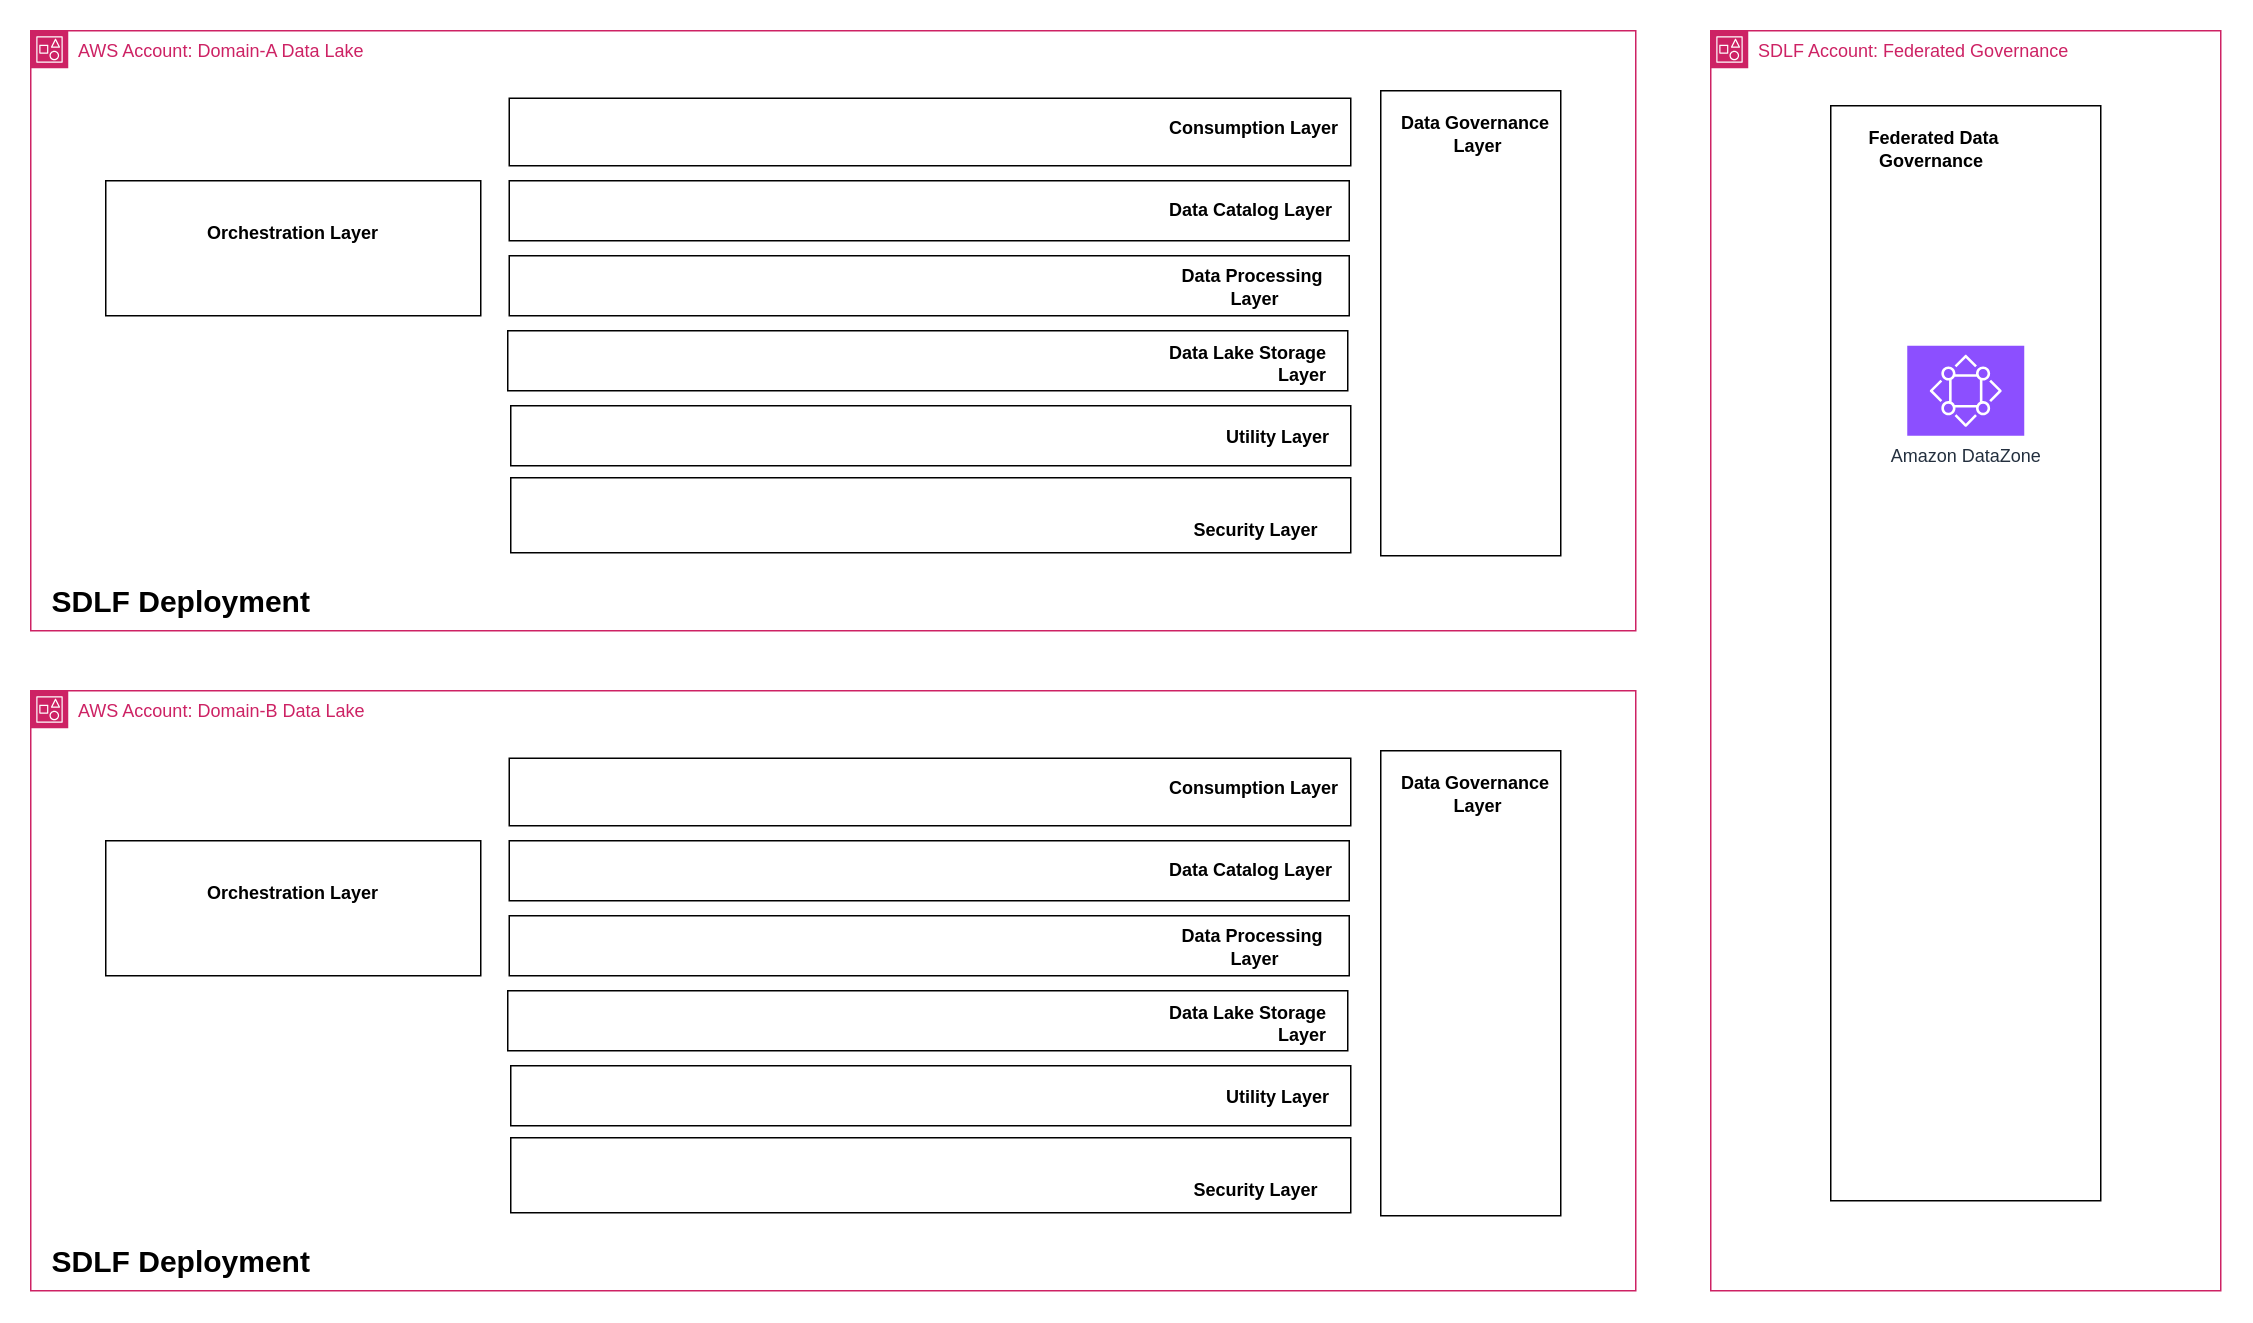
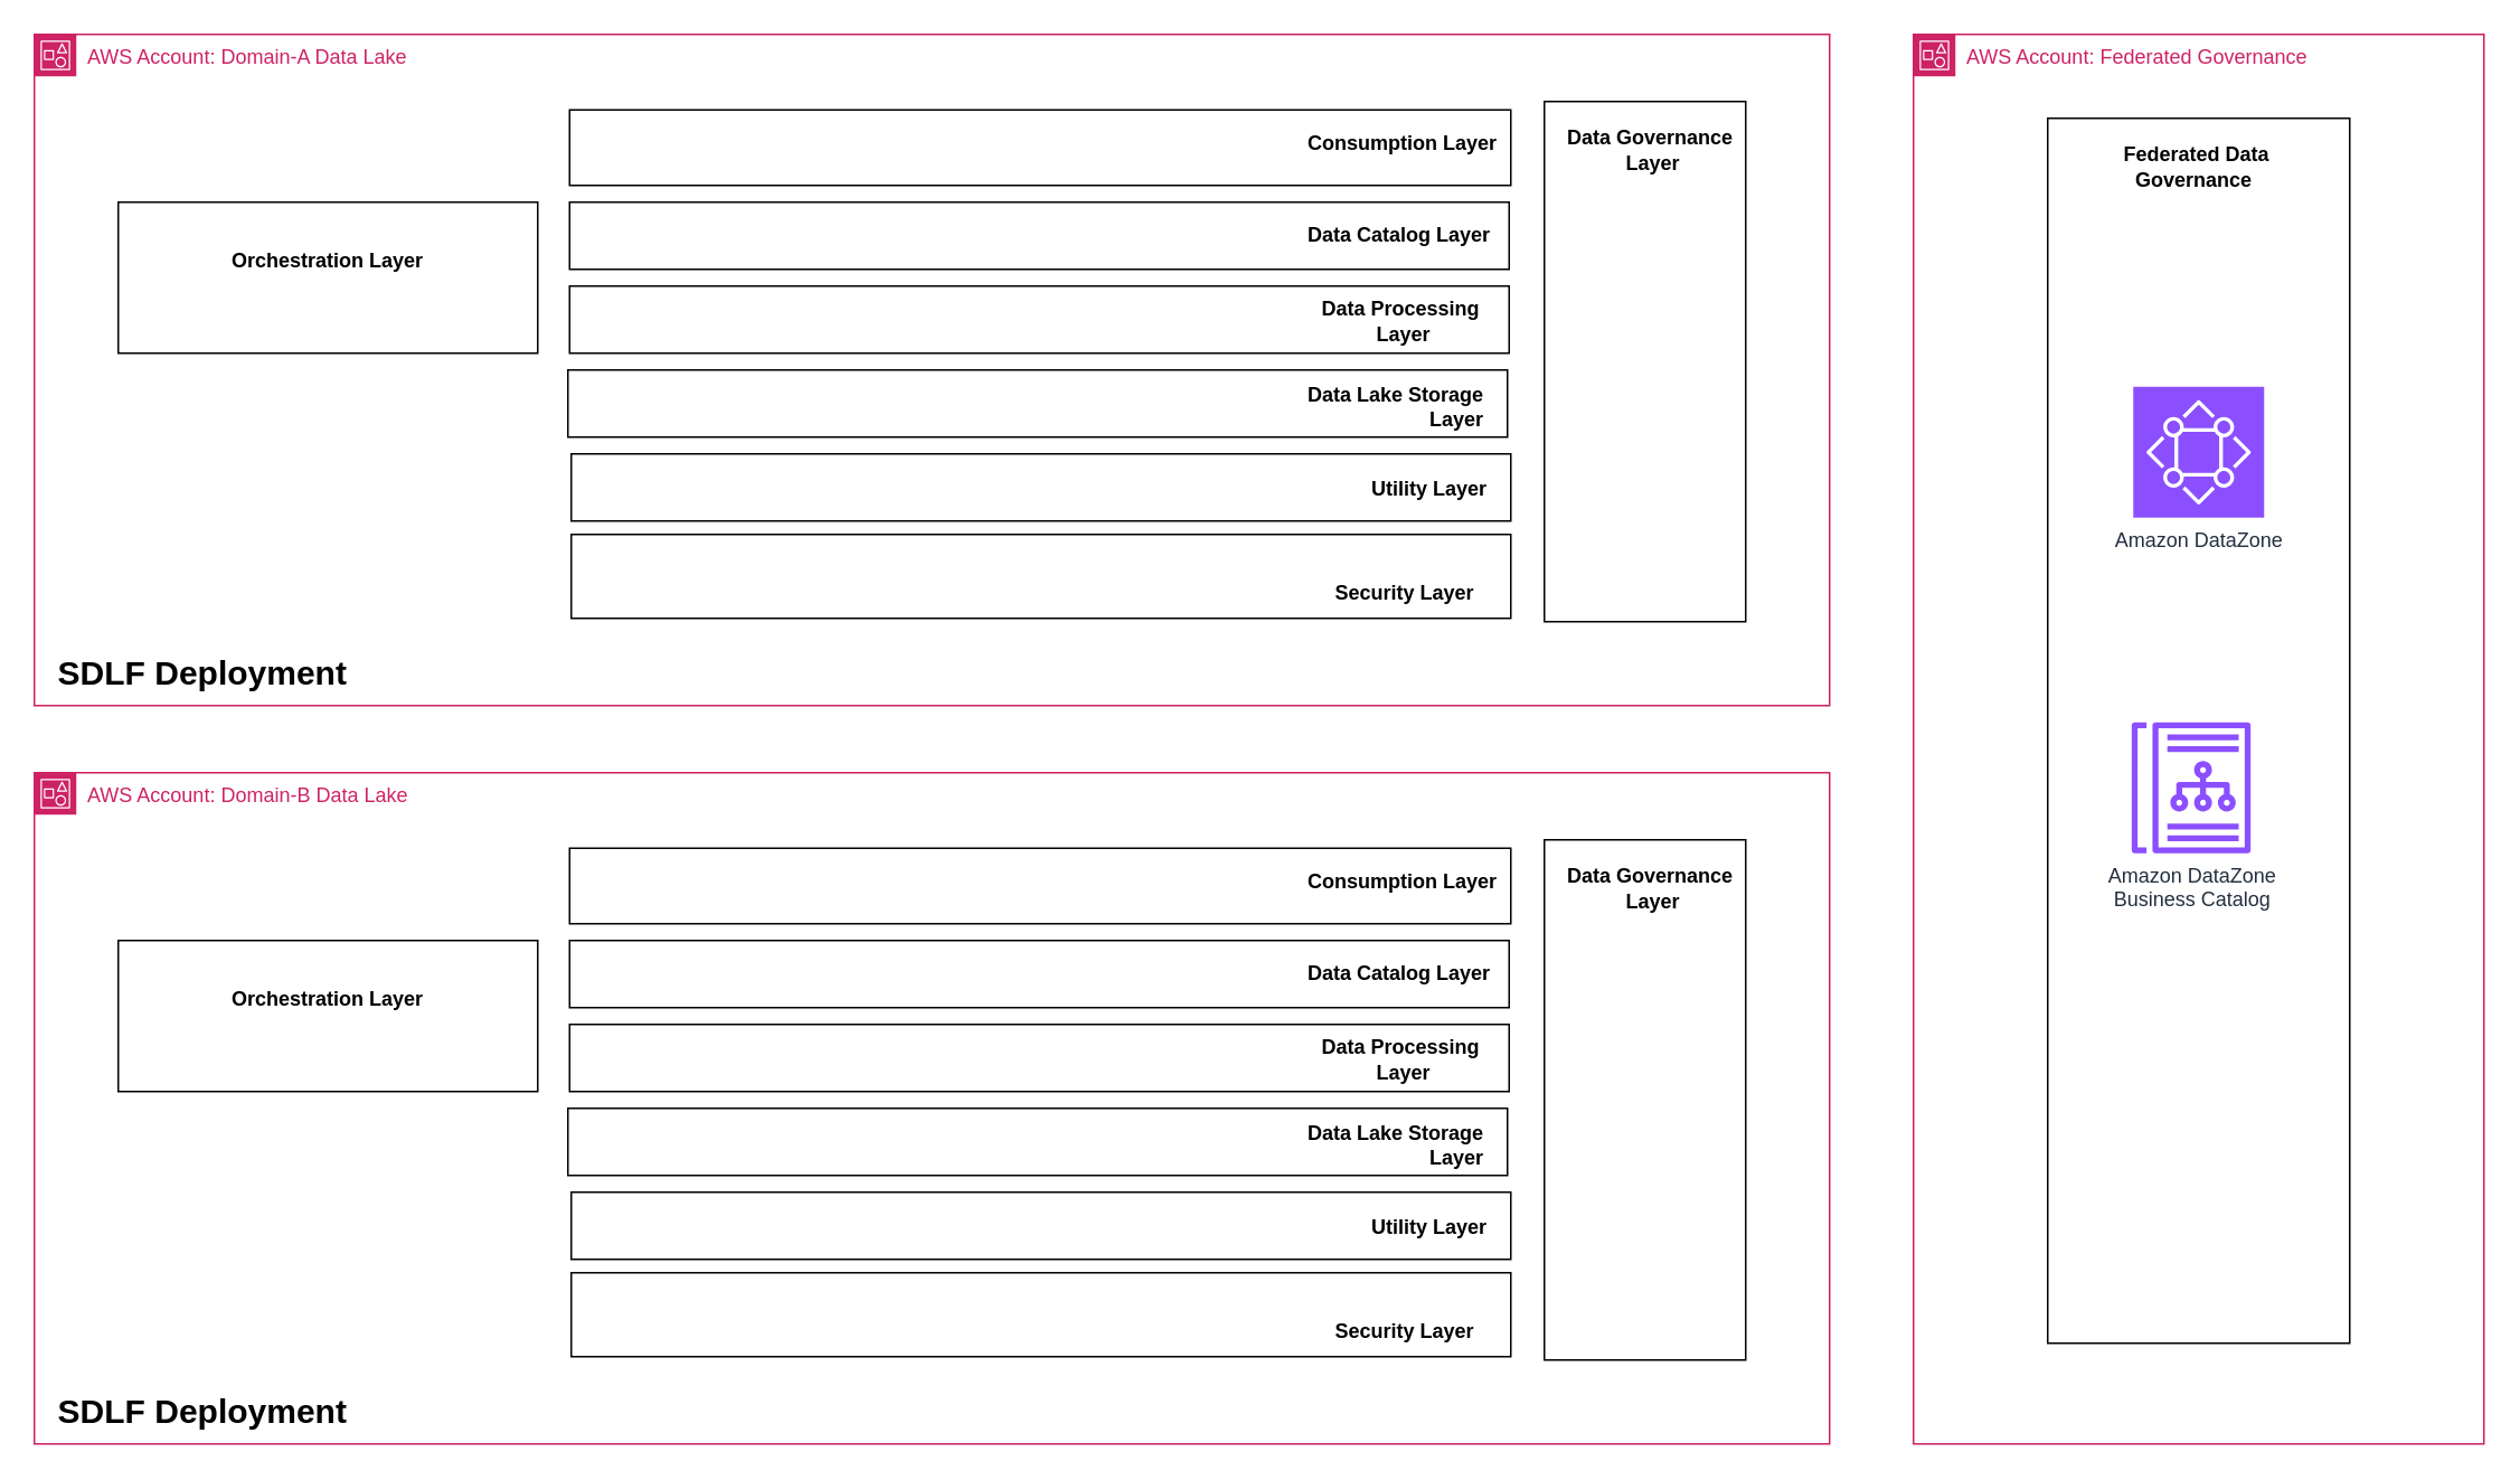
- <mxCell id="38" value="SDLF Account: Federated Governance" style="points=[[0,0],[0.25,0],[0.5,0],[0.75,0],[1,0],[1,0.25],[1,0.5],[1,0.75],[1,1],[0.75,1],[0.5,1],[0.25,1],[0,1],[0,0.75],[0,0.5],[0,0.25]];outlineConnect=0;gradientColor=none;html=1;whiteSpace=wrap;fontSize=12;fontStyle=0;container=1;pointerEvents=0;collapsible=0;recursiveResize=0;shape=mxgraph.aws4.group;grIcon=mxgraph.aws4.group_account;strokeColor=#CD2264;fillColor=none;verticalAlign=top;align=left;spacingLeft=30;fontColor=#CD2264;dashed=0;" vertex="1" parent="1"><mxGeometry x="1140" y="20" width="340" height="840" as="geometry" /></mxCell>
+ <mxCell id="38" value="AWS Account: Federated Governance" style="points=[[0,0],[0.25,0],[0.5,0],[0.75,0],[1,0],[1,0.25],[1,0.5],[1,0.75],[1,1],[0.75,1],[0.5,1],[0.25,1],[0,1],[0,0.75],[0,0.5],[0,0.25]];outlineConnect=0;gradientColor=none;html=1;whiteSpace=wrap;fontSize=12;fontStyle=0;container=1;pointerEvents=0;collapsible=0;recursiveResize=0;shape=mxgraph.aws4.group;grIcon=mxgraph.aws4.group_account;strokeColor=#CD2264;fillColor=none;verticalAlign=top;align=left;spacingLeft=30;fontColor=#CD2264;dashed=0;" vertex="1" parent="1"><mxGeometry x="1140" y="20" width="340" height="840" as="geometry" /></mxCell>
- <mxCell id="40" value="&lt;div&gt;&lt;b&gt;Federated Data Governance&amp;nbsp;&lt;/b&gt;&lt;/div&gt;&lt;div&gt;&lt;/div&gt;" style="text;html=1;strokeColor=none;fillColor=none;align=center;verticalAlign=middle;whiteSpace=wrap;rounded=0;" vertex="1" parent="38"><mxGeometry x="89" y="69" width="120" height="20" as="geometry" /></mxCell>
+ <mxCell id="40" value="&lt;div&gt;&lt;b&gt;Federated Data Governance&amp;nbsp;&lt;/b&gt;&lt;/div&gt;&lt;div&gt;&lt;/div&gt;" style="text;html=1;strokeColor=none;fillColor=none;align=center;verticalAlign=middle;whiteSpace=wrap;rounded=0;" vertex="1" parent="38"><mxGeometry x="109" y="69" width="120" height="20" as="geometry" /></mxCell>
- <mxCell id="41" value="Amazon DataZone" style="sketch=0;points=[[0,0,0],[0.25,0,0],[0.5,0,0],[0.75,0,0],[1,0,0],[0,1,0],[0.25,1,0],[0.5,1,0],[0.75,1,0],[1,1,0],[0,0.25,0],[0,0.5,0],[0,0.75,0],[1,0.25,0],[1,0.5,0],[1,0.75,0]];outlineConnect=0;fontColor=#232F3E;fillColor=#8C4FFF;strokeColor=#ffffff;dashed=0;verticalLabelPosition=bottom;verticalAlign=top;align=center;html=1;fontSize=12;fontStyle=0;aspect=fixed;shape=mxgraph.aws4.resourceIcon;resIcon=mxgraph.aws4.datazone;" vertex="1" parent="38"><mxGeometry x="131" y="210" width="78" height="60" as="geometry" /></mxCell>
+ <mxCell id="41" value="Amazon DataZone" style="sketch=0;points=[[0,0,0],[0.25,0,0],[0.5,0,0],[0.75,0,0],[1,0,0],[0,1,0],[0.25,1,0],[0.5,1,0],[0.75,1,0],[1,1,0],[0,0.25,0],[0,0.5,0],[0,0.75,0],[1,0.25,0],[1,0.5,0],[1,0.75,0]];outlineConnect=0;fontColor=#232F3E;fillColor=#8C4FFF;strokeColor=#ffffff;dashed=0;verticalLabelPosition=bottom;verticalAlign=top;align=center;html=1;fontSize=12;fontStyle=0;aspect=fixed;shape=mxgraph.aws4.resourceIcon;resIcon=mxgraph.aws4.datazone;" vertex="1" parent="38"><mxGeometry x="131" y="210" width="78" height="78" as="geometry" /></mxCell>
+ <mxCell id="42" value="Amazon DataZone&lt;br&gt;Business Catalog" style="sketch=0;outlineConnect=0;fontColor=#232F3E;gradientColor=none;fillColor=#8C4FFF;strokeColor=none;dashed=0;verticalLabelPosition=bottom;verticalAlign=top;align=center;html=1;fontSize=12;fontStyle=0;aspect=fixed;pointerEvents=1;shape=mxgraph.aws4.datazone_business_data_catalog;" vertex="1" parent="38"><mxGeometry x="130" y="410" width="71" height="78" as="geometry" /></mxCell>
